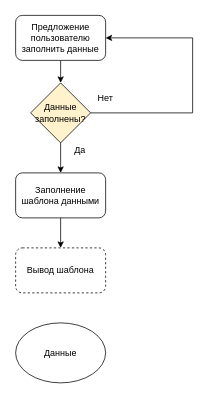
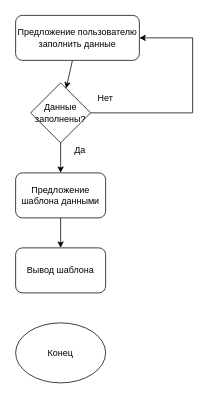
- <mxCell id="3" value="Предложение пользователю заполнить данные" style="rounded=1;whiteSpace=wrap;html=1;" vertex="1" parent="1"><mxGeometry x="20" y="20" width="120" height="60" as="geometry" /></mxCell>
+ <mxCell id="3" value="Предложение пользователю заполнить данные" style="rounded=1;whiteSpace=wrap;html=1;" vertex="1" parent="1"><mxGeometry x="20" y="20" width="165" height="60" as="geometry" /></mxCell>
- <mxCell id="6" value="Данные заполнены?" style="rhombus;whiteSpace=wrap;html=1;fillColor=#fff2cc;" vertex="1" parent="1"><mxGeometry x="40" y="110" width="80" height="80" as="geometry" /></mxCell>
+ <mxCell id="6" value="Данные заполнены?" style="rhombus;whiteSpace=wrap;html=1;" vertex="1" parent="1"><mxGeometry x="40" y="110" width="80" height="80" as="geometry" /></mxCell>
- <mxCell id="8" value="Заполнение шаблона данными" style="rounded=1;whiteSpace=wrap;html=1;" vertex="1" parent="1"><mxGeometry x="20" y="230" width="120" height="60" as="geometry" /></mxCell>
+ <mxCell id="8" value="Предложение шаблона данными" style="rounded=1;whiteSpace=wrap;html=1;" vertex="1" parent="1"><mxGeometry x="20" y="230" width="120" height="60" as="geometry" /></mxCell>
- <mxCell id="11" value="Вывод шаблона" style="rounded=1;whiteSpace=wrap;html=1;dashed=1;" vertex="1" parent="1"><mxGeometry x="20" y="330" width="120" height="60" as="geometry" /></mxCell>
+ <mxCell id="11" value="Вывод шаблона" style="rounded=1;whiteSpace=wrap;html=1;" vertex="1" parent="1"><mxGeometry x="20" y="330" width="120" height="60" as="geometry" /></mxCell>
- <mxCell id="12" value="Данные" style="ellipse;whiteSpace=wrap;html=1;" vertex="1" parent="1"><mxGeometry x="20" y="430" width="120" height="80" as="geometry" /></mxCell>
+ <mxCell id="12" value="Конец" style="ellipse;whiteSpace=wrap;html=1;" vertex="1" parent="1"><mxGeometry x="20" y="430" width="120" height="80" as="geometry" /></mxCell>
